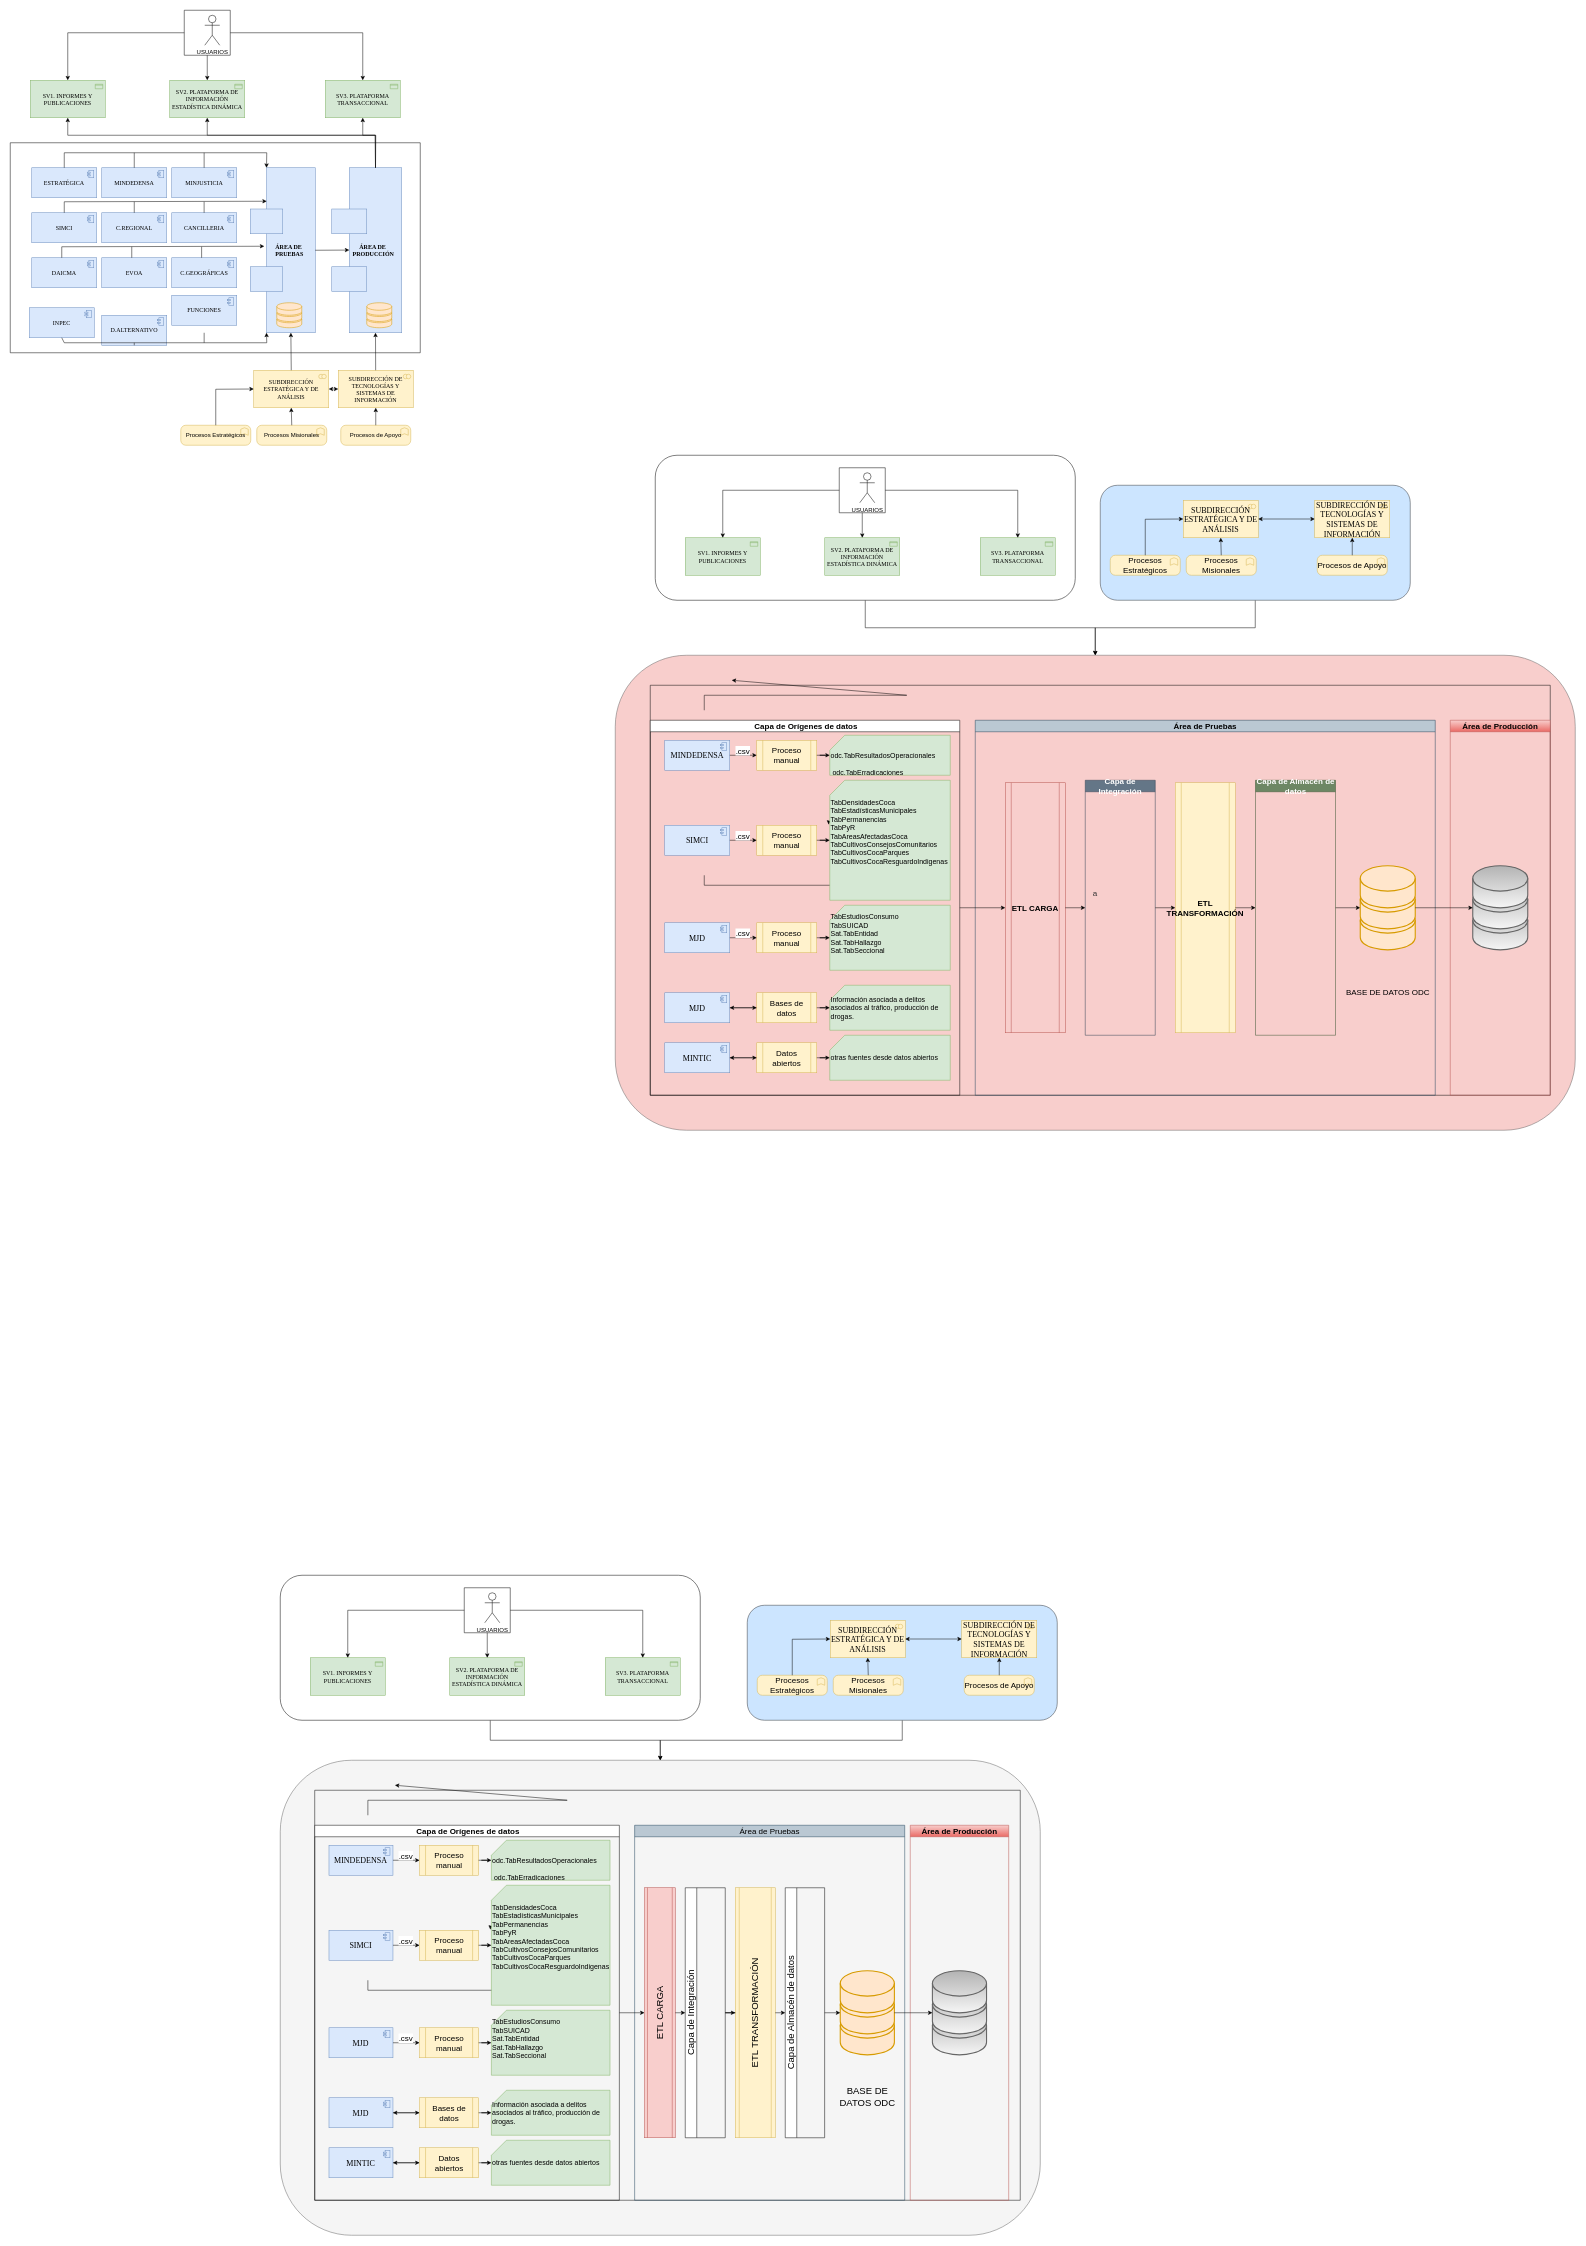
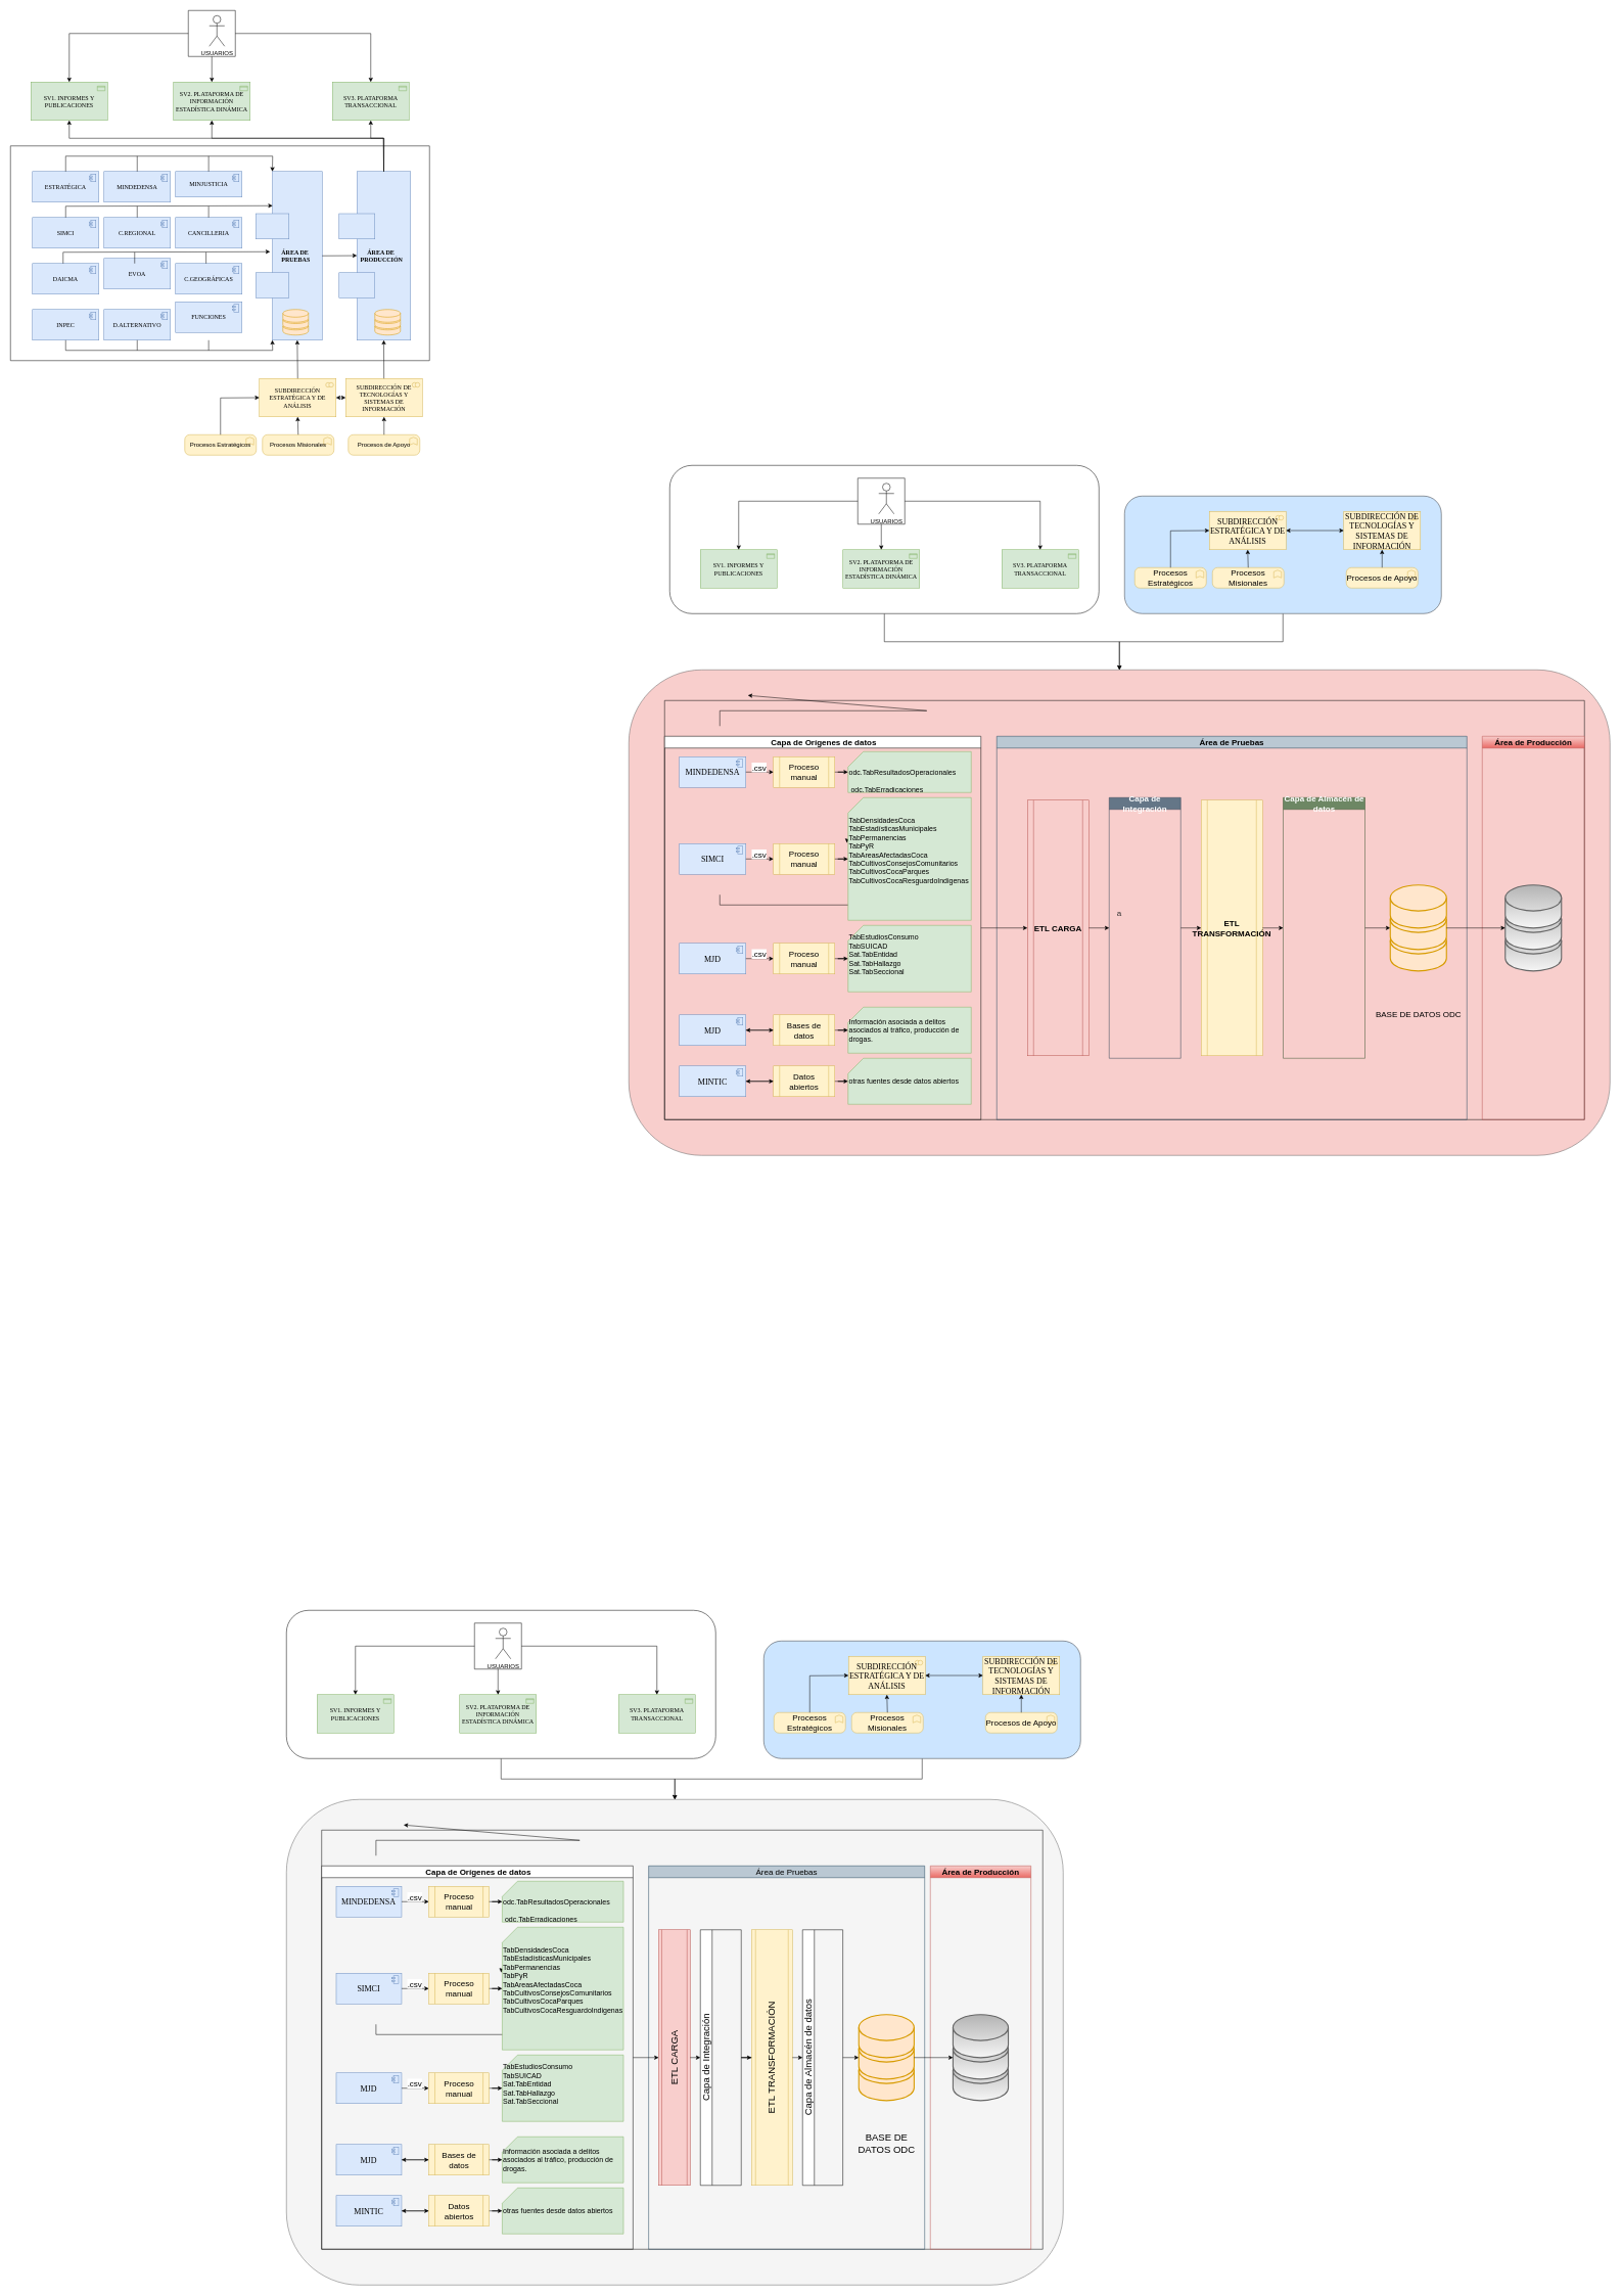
- <mxCell id="11" value="MINJUSTICIA" style="html=1;outlineConnect=0;whiteSpace=wrap;fillColor=#dae8fc;shape=mxgraph.archimate3.application;appType=comp;archiType=square;strokeColor=#6c8ebf;fontFamily=Verdana;" parent="2" vertex="1"><mxGeometry x="323" y="50" width="130" height="60" as="geometry" /></mxCell>
+ <mxCell id="11" value="MINJUSTICIA" style="html=1;outlineConnect=0;whiteSpace=wrap;fillColor=#dae8fc;shape=mxgraph.archimate3.application;appType=comp;archiType=square;strokeColor=#6c8ebf;fontFamily=Verdana;" parent="2" vertex="1"><mxGeometry x="323" y="50" width="130" height="50" as="geometry" /></mxCell>
- <mxCell id="9" value="EVOA" style="html=1;outlineConnect=0;whiteSpace=wrap;fillColor=#dae8fc;shape=mxgraph.archimate3.application;appType=comp;archiType=square;strokeColor=#6c8ebf;fontFamily=Verdana;" parent="2" vertex="1"><mxGeometry x="183" y="230" width="130" height="60" as="geometry" /></mxCell>
+ <mxCell id="9" value="EVOA" style="html=1;outlineConnect=0;whiteSpace=wrap;fillColor=#dae8fc;shape=mxgraph.archimate3.application;appType=comp;archiType=square;strokeColor=#6c8ebf;fontFamily=Verdana;" parent="2" vertex="1"><mxGeometry x="183" y="220" width="130" height="60" as="geometry" /></mxCell>
- <mxCell id="6" value="INPEC" style="html=1;outlineConnect=0;whiteSpace=wrap;fillColor=#dae8fc;shape=mxgraph.archimate3.application;appType=comp;archiType=square;strokeColor=#6c8ebf;fontFamily=Verdana;" parent="2" vertex="1"><mxGeometry x="38" y="330" width="130" height="60" as="geometry" /></mxCell>
+ <mxCell id="6" value="INPEC" style="html=1;outlineConnect=0;whiteSpace=wrap;fillColor=#dae8fc;shape=mxgraph.archimate3.application;appType=comp;archiType=square;strokeColor=#6c8ebf;fontFamily=Verdana;" parent="2" vertex="1"><mxGeometry x="43" y="320" width="130" height="60" as="geometry" /></mxCell>
- <mxCell id="10" value="D.ALTERNATIVO" style="html=1;outlineConnect=0;whiteSpace=wrap;fillColor=#dae8fc;shape=mxgraph.archimate3.application;appType=comp;archiType=square;strokeColor=#6c8ebf;fontFamily=Verdana;" parent="2" vertex="1"><mxGeometry x="183" y="345" width="130" height="60" as="geometry" /></mxCell>
+ <mxCell id="10" value="D.ALTERNATIVO" style="html=1;outlineConnect=0;whiteSpace=wrap;fillColor=#dae8fc;shape=mxgraph.archimate3.application;appType=comp;archiType=square;strokeColor=#6c8ebf;fontFamily=Verdana;" parent="2" vertex="1"><mxGeometry x="183" y="320" width="130" height="60" as="geometry" /></mxCell>
